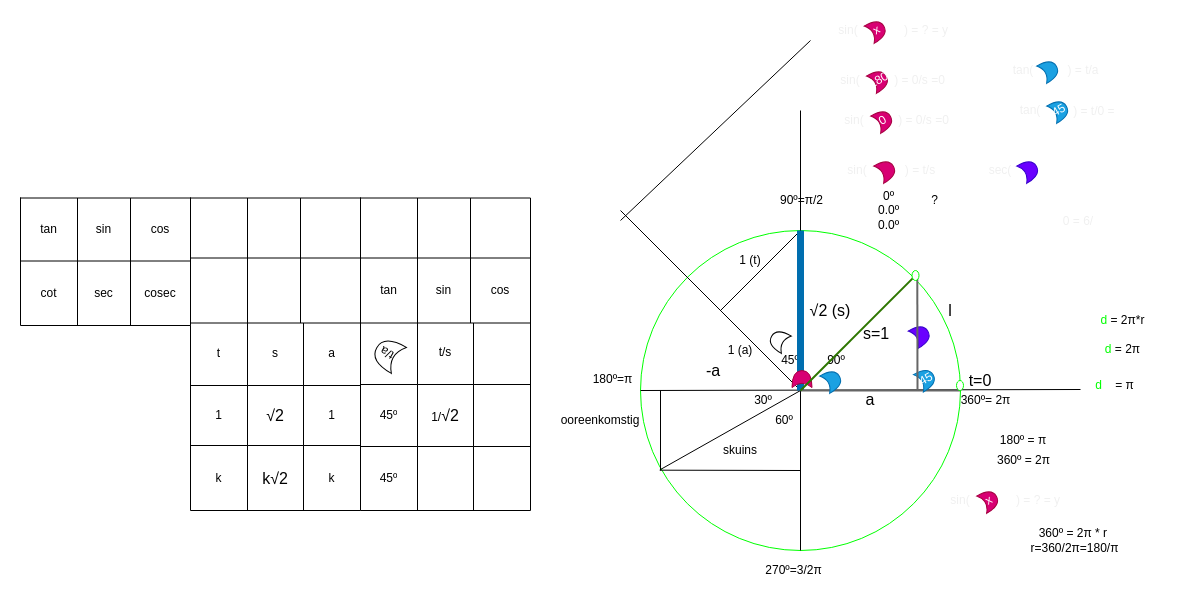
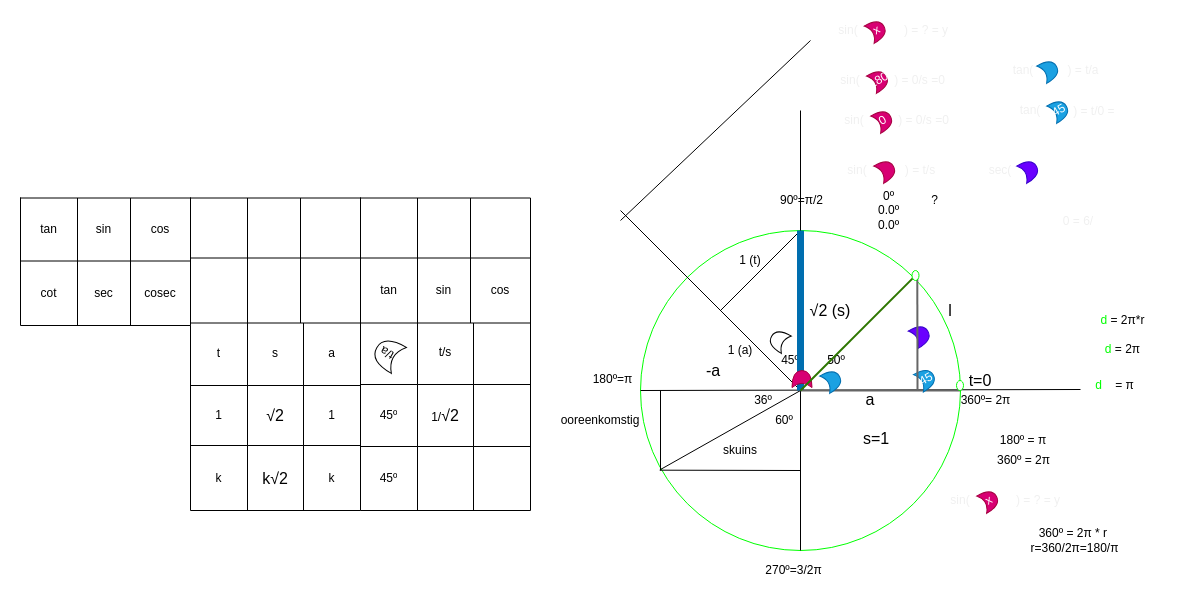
- <mxCell id="77" value="&lt;span style=&quot;font-size: 16px ; text-align: left&quot;&gt;s=1&lt;/span&gt;" style="text;html=1;strokeColor=none;fillColor=none;align=center;verticalAlign=middle;whiteSpace=wrap;rounded=0;fontFamily=Helvetica;labelBackgroundColor=none;" vertex="1" parent="1"><mxGeometry x="846" y="322.5" width="60" height="20" as="geometry" /></mxCell>
+ <mxCell id="77" value="&lt;span style=&quot;font-size: 16px ; text-align: left&quot;&gt;s=1&lt;/span&gt;" style="text;html=1;strokeColor=none;fillColor=none;align=center;verticalAlign=middle;whiteSpace=wrap;rounded=0;fontFamily=Helvetica;labelBackgroundColor=none;" vertex="1" parent="1"><mxGeometry x="846" y="427.5" width="60" height="20" as="geometry" /></mxCell>
- <mxCell id="6" value="90º" style="text;html=1;strokeColor=none;fillColor=none;align=center;verticalAlign=middle;whiteSpace=wrap;rounded=0;" vertex="1" parent="1"><mxGeometry x="815.5" y="350" width="40" height="20" as="geometry" /></mxCell>
+ <mxCell id="6" value="50º" style="text;html=1;strokeColor=none;fillColor=none;align=center;verticalAlign=middle;whiteSpace=wrap;rounded=0;" vertex="1" parent="1"><mxGeometry x="815.5" y="350" width="40" height="20" as="geometry" /></mxCell>
- <mxCell id="10" value="30º" style="text;html=1;strokeColor=none;fillColor=none;align=center;verticalAlign=middle;whiteSpace=wrap;rounded=0;" vertex="1" parent="1"><mxGeometry x="743" y="390" width="40" height="20" as="geometry" /></mxCell>
+ <mxCell id="10" value="36º" style="text;html=1;strokeColor=none;fillColor=none;align=center;verticalAlign=middle;whiteSpace=wrap;rounded=0;" vertex="1" parent="1"><mxGeometry x="743" y="390" width="40" height="20" as="geometry" /></mxCell>
